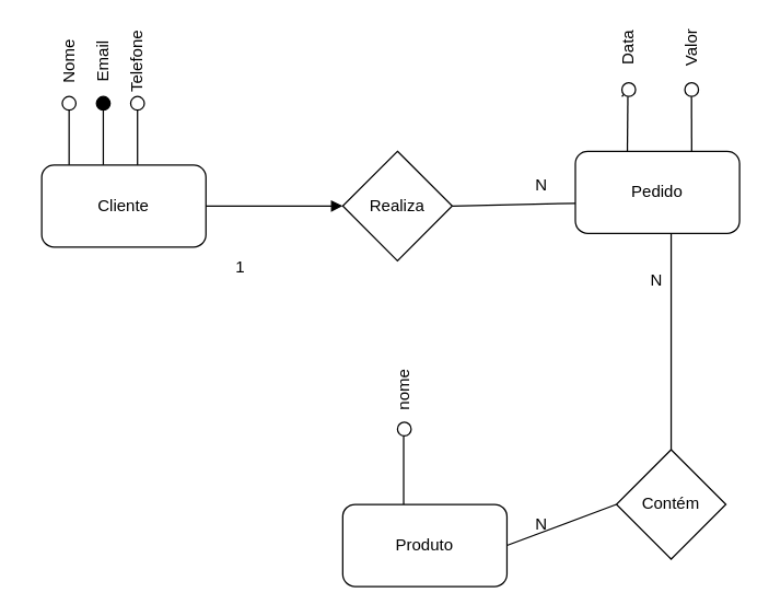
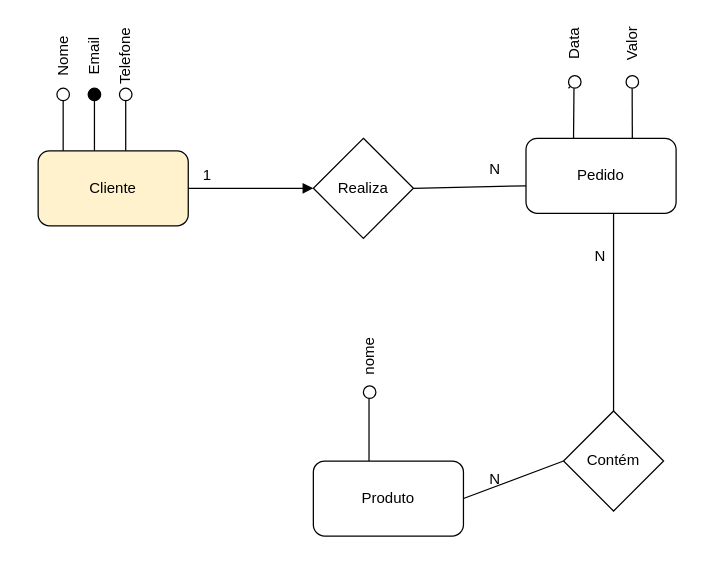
- <mxCell id="2" value="Cliente" style="rounded=1;whiteSpace=wrap;html=1;" vertex="1" parent="1"><mxGeometry x="30" y="120" width="120" height="60" as="geometry" /></mxCell>
+ <mxCell id="2" value="Cliente" style="rounded=1;whiteSpace=wrap;html=1;fillColor=#fff2cc;" vertex="1" parent="1"><mxGeometry x="30" y="120" width="120" height="60" as="geometry" /></mxCell>
- <mxCell id="33" value="1" style="text;html=1;align=center;verticalAlign=middle;resizable=0;points=[];autosize=1;strokeColor=none;fillColor=none;" vertex="1" parent="1"><mxGeometry x="160" y="180" width="30" height="30" as="geometry" /></mxCell>
+ <mxCell id="33" value="1" style="text;html=1;align=center;verticalAlign=middle;resizable=0;points=[];autosize=1;strokeColor=none;fillColor=none;" vertex="1" parent="1"><mxGeometry x="150" y="125" width="30" height="30" as="geometry" /></mxCell>
